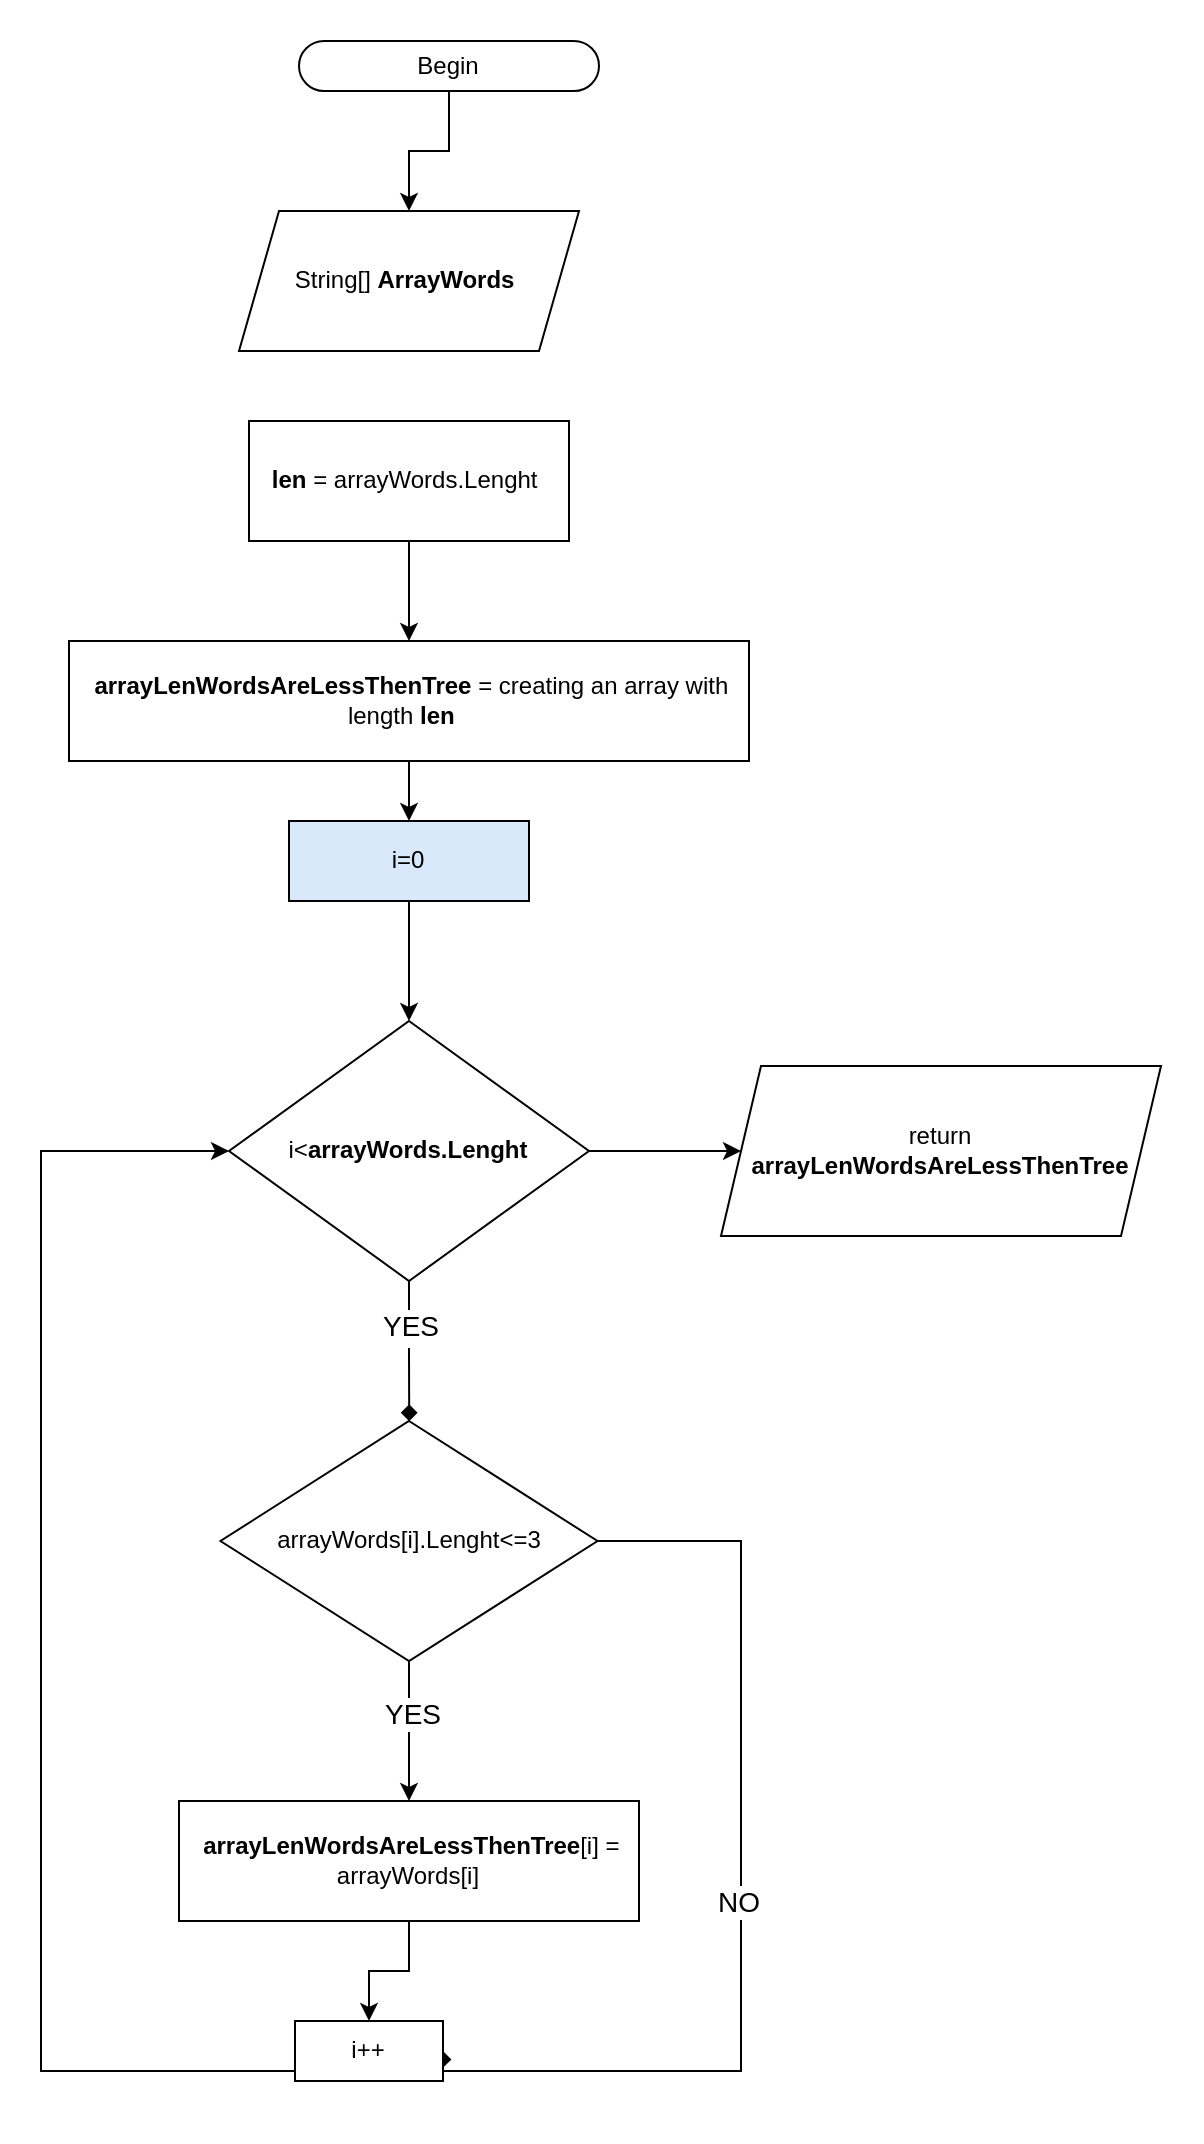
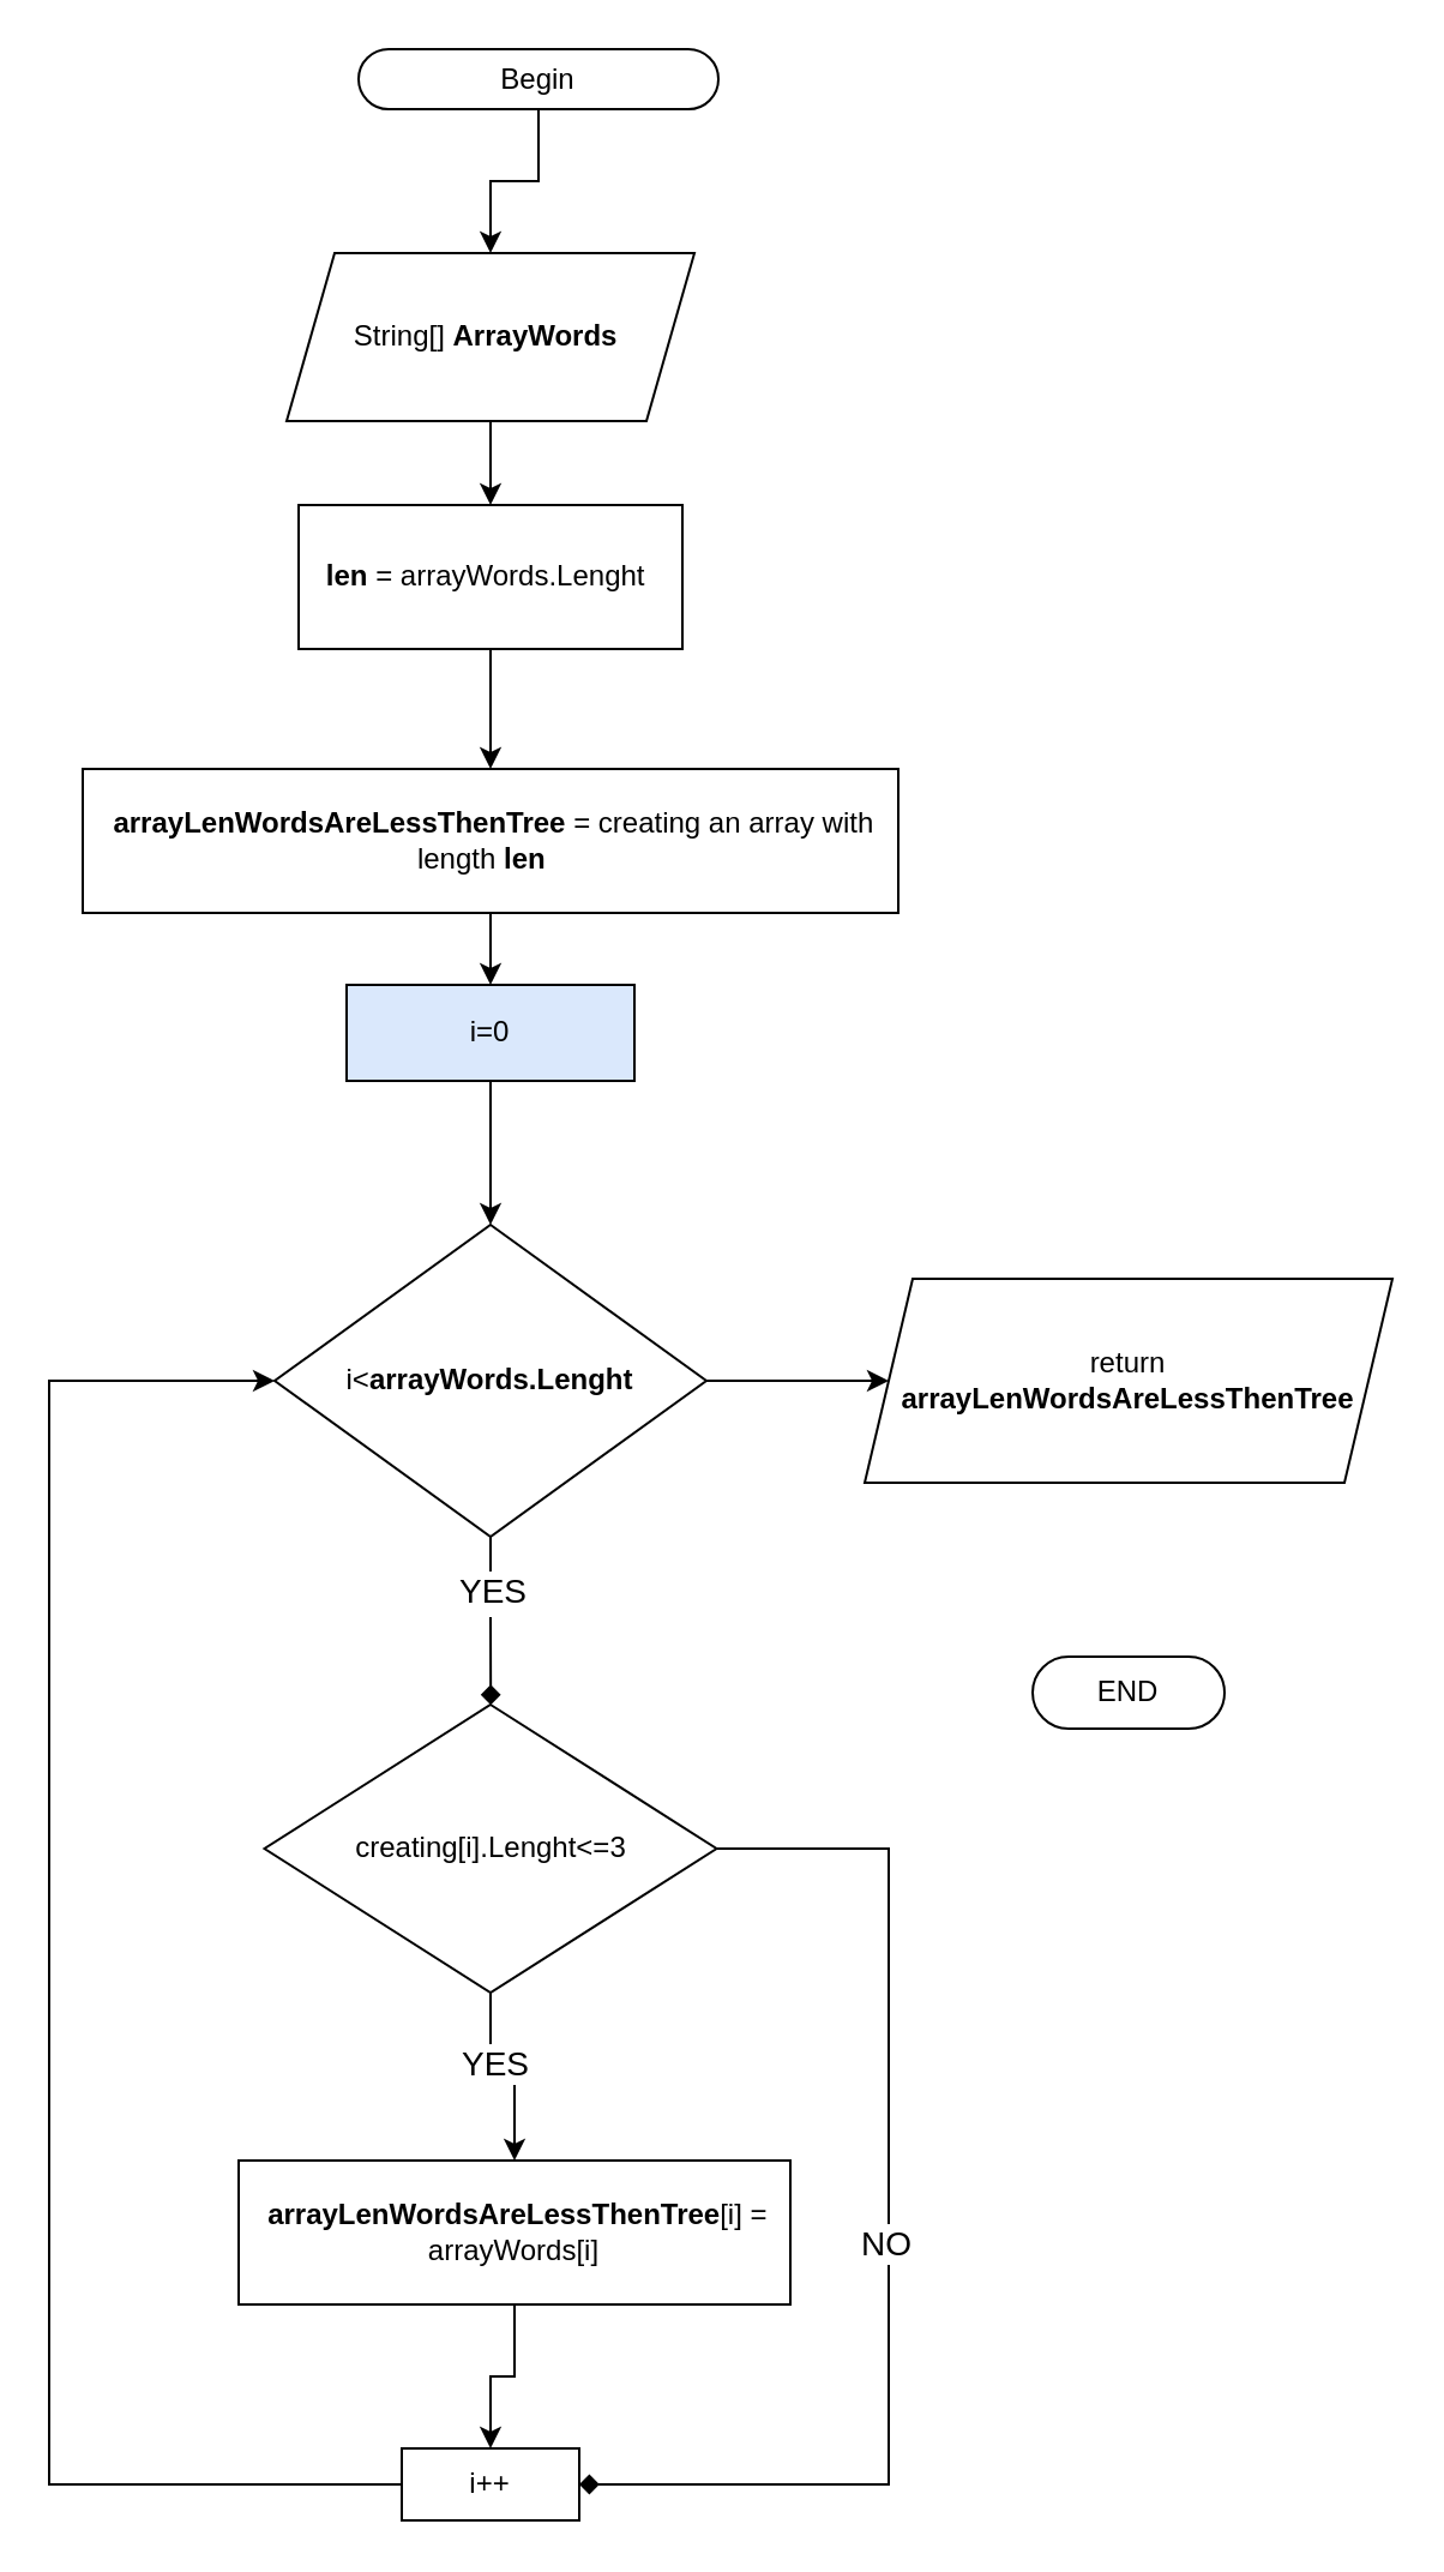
+ <mxCell id="14" style="edgeStyle=orthogonalEdgeStyle;rounded=0;orthogonalLoop=1;jettySize=auto;html=1;exitX=0.5;exitY=1;exitDx=0;exitDy=0;" edge="1" parent="1" source="15" target="17"><mxGeometry relative="1" as="geometry" /></mxCell>
+ <mxCell id="27" value="END" style="rounded=1;whiteSpace=wrap;html=1;arcSize=50;" vertex="1" parent="1"><mxGeometry x="430" y="690" width="80" height="30" as="geometry" /></mxCell>
- <mxCell id="13" value="arrayWords[i].Lenght&amp;lt;=3" style="rhombus;whiteSpace=wrap;html=1;" vertex="1" parent="1"><mxGeometry x="109.75" y="710" width="188.5" height="120" as="geometry" /></mxCell>
+ <mxCell id="13" value="creating[i].Lenght&amp;lt;=3" style="rhombus;whiteSpace=wrap;html=1;" vertex="1" parent="1"><mxGeometry x="109.75" y="710" width="188.5" height="120" as="geometry" /></mxCell>
- <mxCell id="23" value="&amp;nbsp;&lt;b style=&quot;border-color: var(--border-color);&quot;&gt;arrayLenWordsAreLessThenTree&lt;/b&gt;&lt;span style=&quot;border-color: var(--border-color);&quot;&gt;[i] = arrayWords[i]&lt;/span&gt;" style="rounded=0;whiteSpace=wrap;html=1;" vertex="1" parent="1"><mxGeometry x="89" y="900" width="230" height="60" as="geometry" /></mxCell>
+ <mxCell id="23" value="&amp;nbsp;&lt;b style=&quot;border-color: var(--border-color);&quot;&gt;arrayLenWordsAreLessThenTree&lt;/b&gt;&lt;span style=&quot;border-color: var(--border-color);&quot;&gt;[i] = arrayWords[i]&lt;/span&gt;" style="rounded=0;whiteSpace=wrap;html=1;" vertex="1" parent="1"><mxGeometry x="99" y="900" width="230" height="60" as="geometry" /></mxCell>
- <mxCell id="25" value="i++" style="rounded=0;whiteSpace=wrap;html=1;" vertex="1" parent="1"><mxGeometry x="147" y="1010" width="74" height="30" as="geometry" /></mxCell>
+ <mxCell id="25" value="i++" style="rounded=0;whiteSpace=wrap;html=1;" vertex="1" parent="1"><mxGeometry x="167" y="1020" width="74" height="30" as="geometry" /></mxCell>
